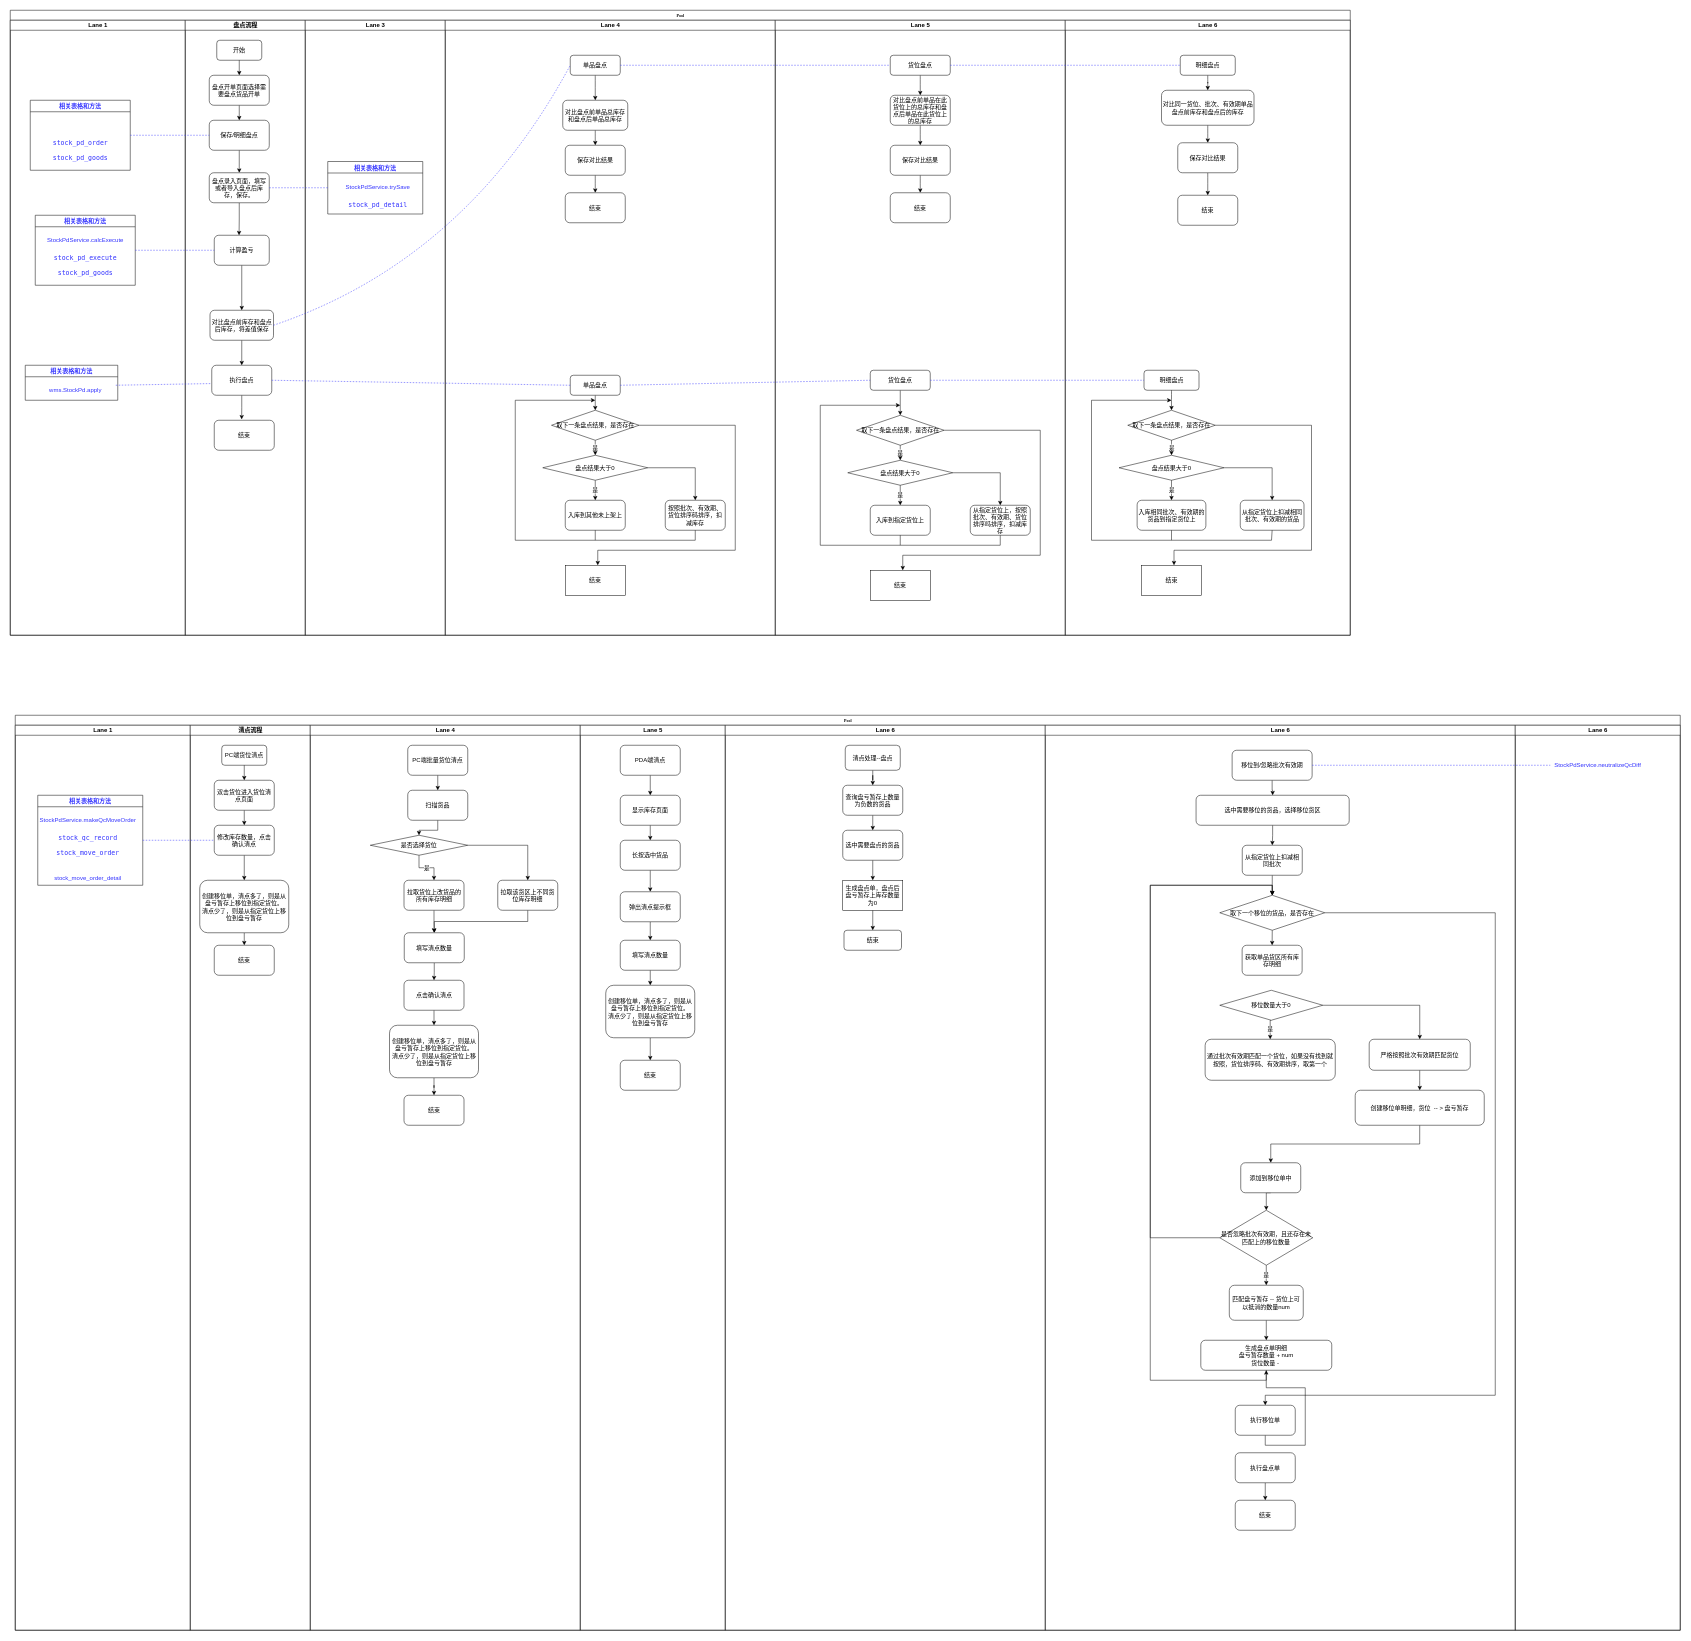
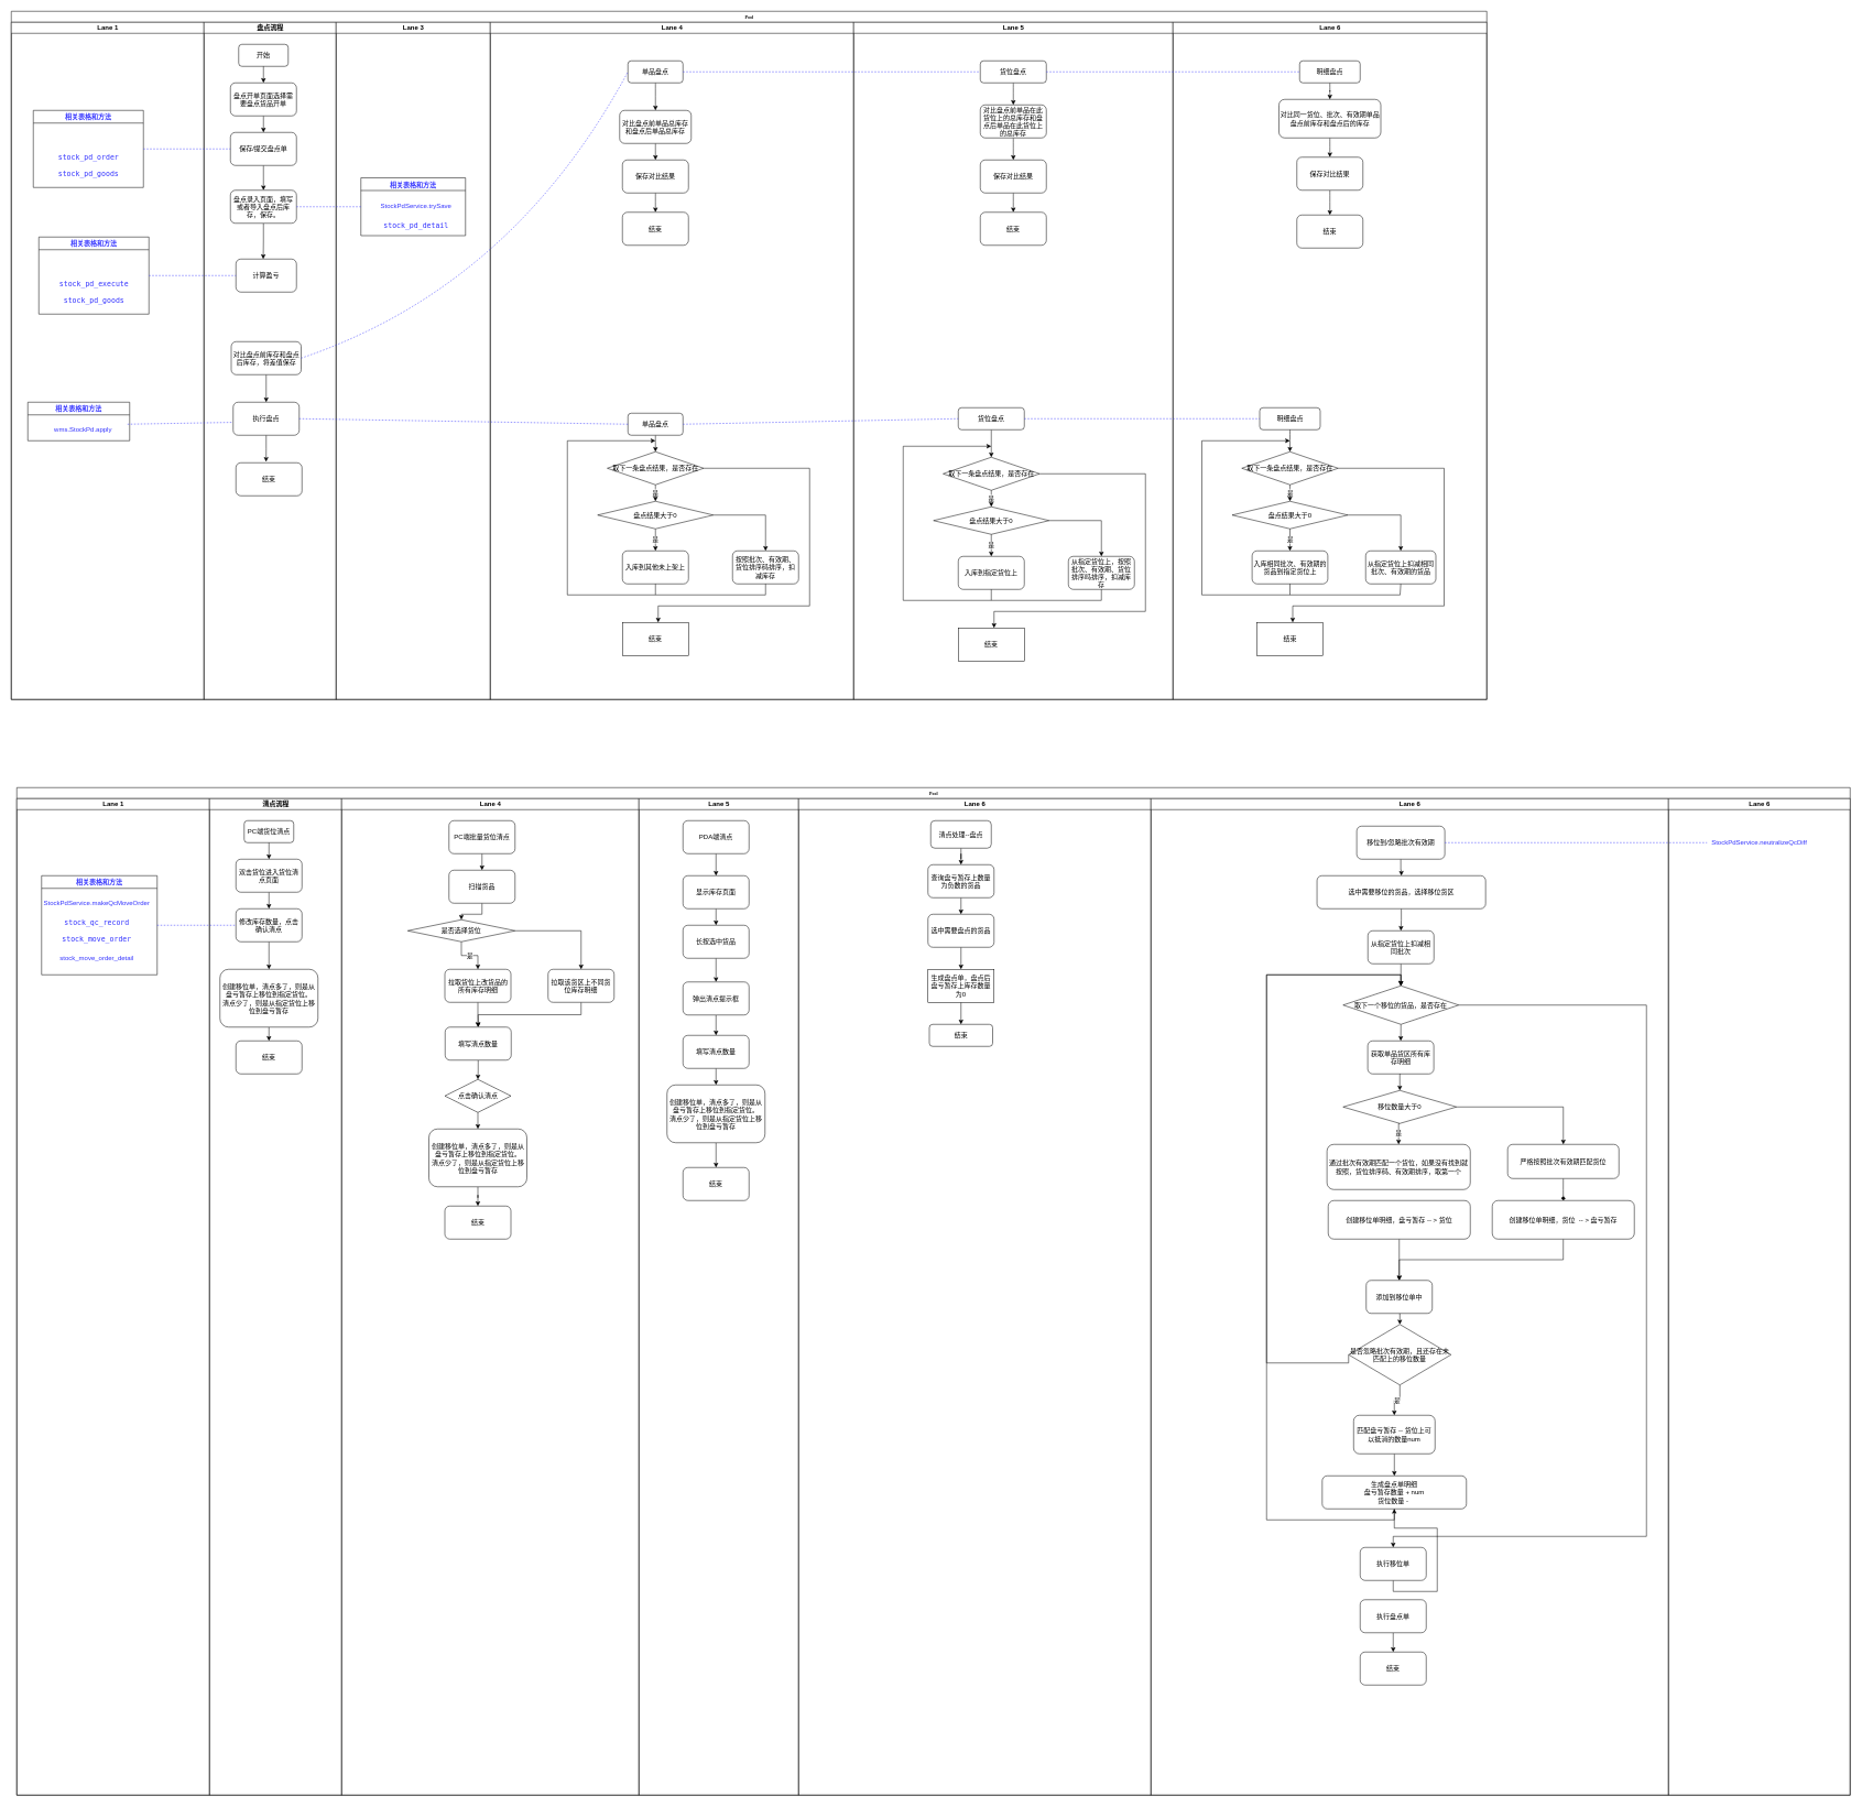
- <mxCell id="20" value="保存/明细盘点" style="rounded=1;whiteSpace=wrap;html=1;" vertex="1" parent="14"><mxGeometry x="48" y="200" width="120" height="60" as="geometry" /></mxCell>
+ <mxCell id="20" value="保存/提交盘点单" style="rounded=1;whiteSpace=wrap;html=1;" vertex="1" parent="14"><mxGeometry x="48" y="200" width="120" height="60" as="geometry" /></mxCell>
- <mxCell id="9" value="StockPdService.calcExecute" style="text;html=1;align=center;verticalAlign=middle;resizable=0;points=[];autosize=1;fontColor=#3333FF;" vertex="1" parent="7"><mxGeometry x="15" y="40" width="170" height="20" as="geometry" /></mxCell>
- <mxCell id="23" style="edgeStyle=orthogonalEdgeStyle;rounded=0;orthogonalLoop=1;jettySize=auto;html=1;exitX=0.5;exitY=1;exitDx=0;exitDy=0;entryX=0.5;entryY=0;entryDx=0;entryDy=0;strokeColor=#000000;fontColor=#000000;" edge="1" parent="14" source="24" target="26"><mxGeometry relative="1" as="geometry" /></mxCell>
- <mxCell id="113" value="&lt;font color=&quot;#3333ff&quot;&gt;stock_move_order_detail&lt;/font&gt;" style="text;html=1;align=center;verticalAlign=middle;resizable=0;points=[];autosize=1;fontColor=#000000;" vertex="1" parent="109"><mxGeometry x="25" y="155" width="150" height="20" as="geometry" /></mxCell>
+ <mxCell id="113" value="&lt;font color=&quot;#3333ff&quot;&gt;stock_move_order_detail&lt;/font&gt;" style="text;html=1;align=center;verticalAlign=middle;resizable=0;points=[];autosize=1;fontColor=#000000;" vertex="1" parent="109"><mxGeometry x="25" y="140" width="150" height="20" as="geometry" /></mxCell>
+ <mxCell id="178" style="edgeStyle=orthogonalEdgeStyle;rounded=0;orthogonalLoop=1;jettySize=auto;html=1;exitX=0.5;exitY=1;exitDx=0;exitDy=0;entryX=0.5;entryY=0;entryDx=0;entryDy=0;strokeColor=#000000;fontColor=#000000;" edge="1" parent="168" source="179" target="182"><mxGeometry relative="1" as="geometry"><mxPoint x="453.75" y="530" as="targetPoint" /></mxGeometry></mxCell>
- <mxCell id="139" value="点击确认清点" style="rounded=1;whiteSpace=wrap;html=1;fontColor=#000000;" vertex="1" parent="124"><mxGeometry x="187.5" y="510" width="120" height="60" as="geometry" /></mxCell>
+ <mxCell id="139" value="点击确认清点" style="rhombus;whiteSpace=wrap;html=1;fontColor=#000000;" vertex="1" parent="124"><mxGeometry x="187.5" y="510" width="120" height="60" as="geometry" /></mxCell>
- <mxCell id="184" style="edgeStyle=orthogonalEdgeStyle;rounded=0;orthogonalLoop=1;jettySize=auto;html=1;exitX=0.5;exitY=1;exitDx=0;exitDy=0;strokeColor=#000000;fontColor=#000000;" edge="1" parent="168" source="185" target="189"><mxGeometry relative="1" as="geometry" /></mxCell>
+ <mxCell id="184" style="edgeStyle=orthogonalEdgeStyle;rounded=0;orthogonalLoop=1;jettySize=auto;html=1;exitX=0.5;exitY=1;exitDx=0;exitDy=0;strokeColor=#000000;fontColor=#000000;endArrow=diamond;" edge="1" parent="168" source="185" target="189"><mxGeometry relative="1" as="geometry" /></mxCell>
+ <mxCell id="187" value="创建移位单明细，盘亏暂存 -- &amp;gt; 货位" style="rounded=1;whiteSpace=wrap;html=1;fontColor=#000000;" vertex="1" parent="168"><mxGeometry x="321.94" y="730" width="258.06" height="70" as="geometry" /></mxCell>
+ <mxCell id="186" style="edgeStyle=orthogonalEdgeStyle;rounded=0;orthogonalLoop=1;jettySize=auto;html=1;exitX=0.5;exitY=1;exitDx=0;exitDy=0;strokeColor=#000000;fontColor=#000000;" edge="1" parent="168" source="187" target="191"><mxGeometry relative="1" as="geometry" /></mxCell>
- <mxCell id="194" value="是否忽略批次有效期，且还存在未匹配上的移位数量" style="rhombus;whiteSpace=wrap;html=1;fontColor=#000000;" vertex="1" parent="168"><mxGeometry x="349" y="970" width="186.14" height="110" as="geometry" /></mxCell>
+ <mxCell id="194" value="是否忽略批次有效期，且还存在未匹配上的移位数量" style="rhombus;whiteSpace=wrap;html=1;fontColor=#000000;" vertex="1" parent="168"><mxGeometry x="359" y="955" width="186.14" height="110" as="geometry" /></mxCell>
